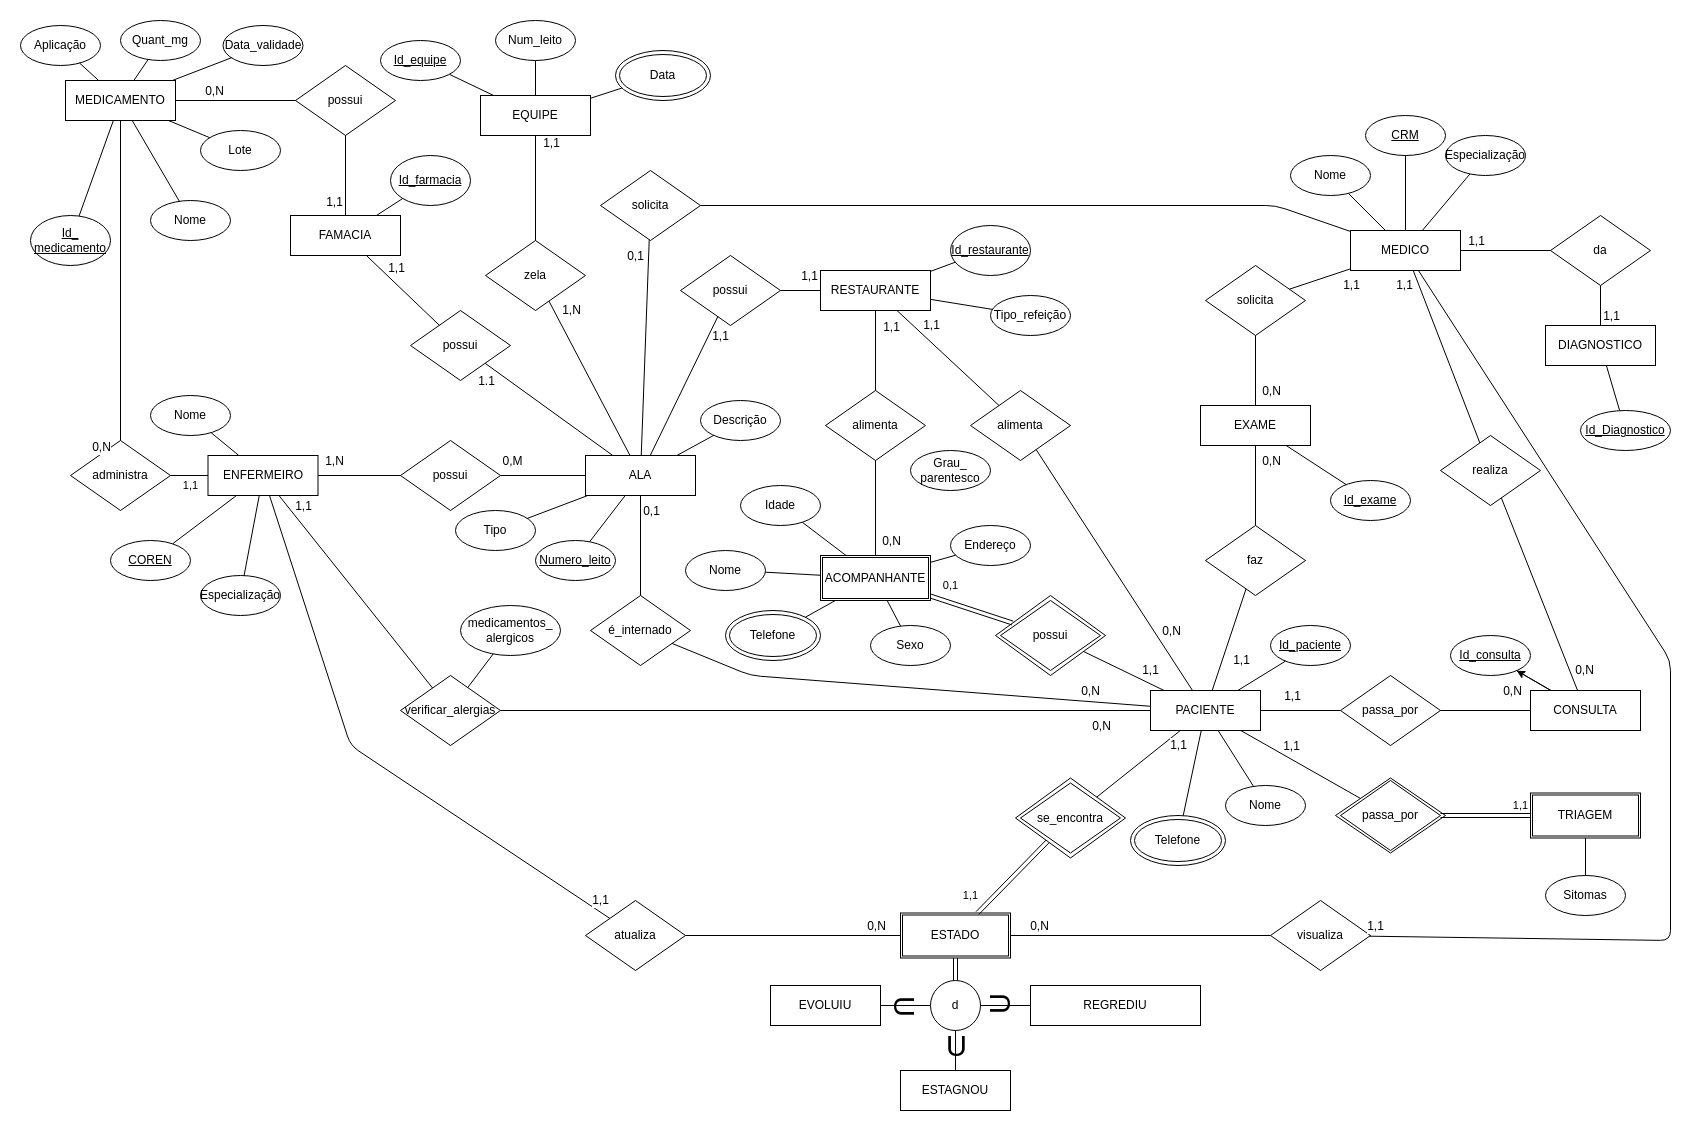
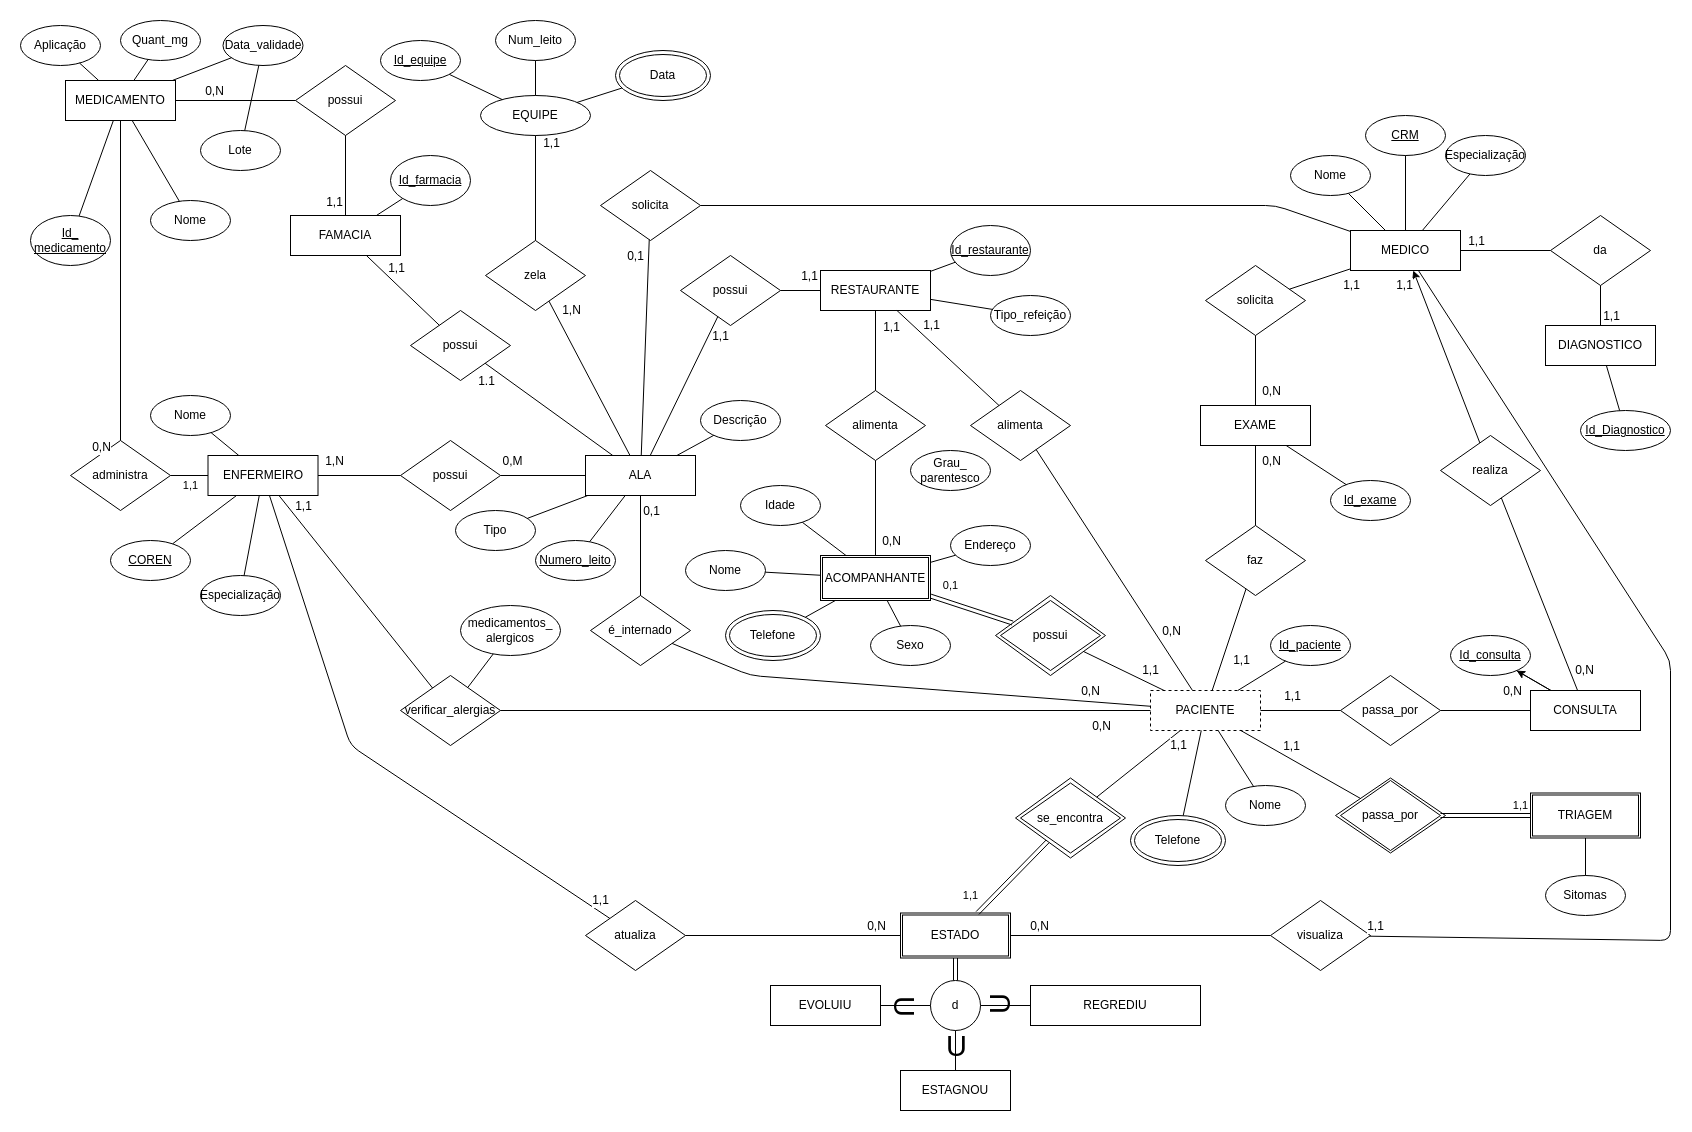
- <mxCell id="15" value="EQUIPE" style="rounded=0;whiteSpace=wrap;html=1;" parent="1" vertex="1"><mxGeometry x="480" y="95" width="110" height="40" as="geometry" /></mxCell>
+ <mxCell id="15" value="EQUIPE" style="ellipse;whiteSpace=wrap;html=1;" parent="1" vertex="1"><mxGeometry x="480" y="95" width="110" height="40" as="geometry" /></mxCell>
- <mxCell id="161" value="" style="endArrow=none;html=1;" parent="1" source="156" target="13" edge="1"><mxGeometry width="50" height="50" relative="1" as="geometry"><mxPoint x="156.02" y="4.901" as="sourcePoint" /><mxPoint x="144" y="65" as="targetPoint" /></mxGeometry></mxCell>
+ <mxCell id="161" value="" style="endArrow=none;html=1;" parent="1" source="156" target="157" edge="1"><mxGeometry width="50" height="50" relative="1" as="geometry"><mxPoint x="156.02" y="4.901" as="sourcePoint" /><mxPoint x="144" y="65" as="targetPoint" /></mxGeometry></mxCell>
- <mxCell id="32" value="" style="endArrow=none;html=1;" parent="1" source="28" target="6" edge="1"><mxGeometry width="50" height="50" relative="1" as="geometry"><mxPoint x="1300" y="480" as="sourcePoint" /><mxPoint x="1350" y="430" as="targetPoint" /></mxGeometry></mxCell>
+ <mxCell id="32" value="" style="endArrow=classic;html=1;" parent="1" source="28" target="6" edge="1"><mxGeometry width="50" height="50" relative="1" as="geometry"><mxPoint x="1300" y="480" as="sourcePoint" /><mxPoint x="1350" y="430" as="targetPoint" /></mxGeometry></mxCell>
- <mxCell id="5" value="PACIENTE" style="rounded=0;whiteSpace=wrap;html=1;" parent="1" vertex="1"><mxGeometry x="1150" y="690" width="110" height="40" as="geometry" /></mxCell>
+ <mxCell id="5" value="PACIENTE" style="rounded=0;whiteSpace=wrap;html=1;dashed=1;" parent="1" vertex="1"><mxGeometry x="1150" y="690" width="110" height="40" as="geometry" /></mxCell>
